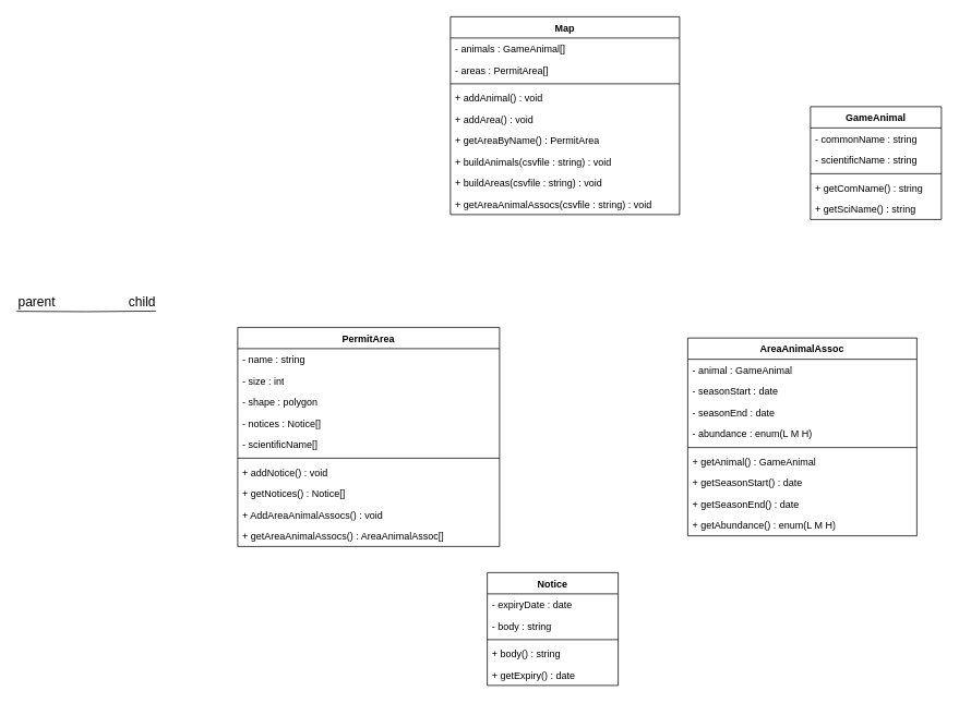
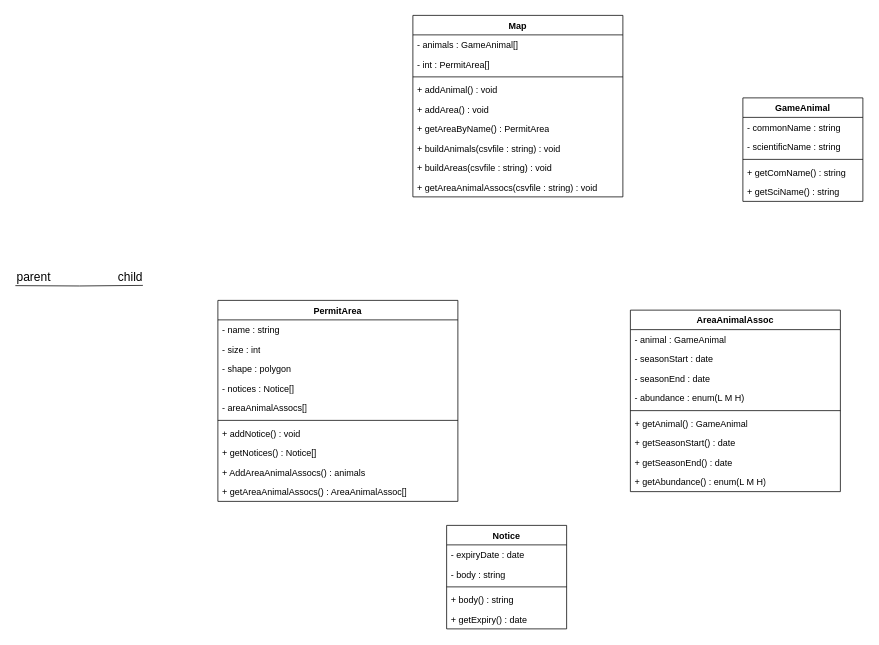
- <mxCell id="15" value="- areas : PermitArea[]" style="text;strokeColor=none;fillColor=none;align=left;verticalAlign=top;spacingLeft=4;spacingRight=4;overflow=hidden;rotatable=0;points=[[0,0.5],[1,0.5]];portConstraint=eastwest;whiteSpace=wrap;html=1;" parent="13" vertex="1"><mxGeometry y="52" width="280" height="26" as="geometry" /></mxCell>
+ <mxCell id="15" value="- int : PermitArea[]" style="text;strokeColor=none;fillColor=none;align=left;verticalAlign=top;spacingLeft=4;spacingRight=4;overflow=hidden;rotatable=0;points=[[0,0.5],[1,0.5]];portConstraint=eastwest;whiteSpace=wrap;html=1;" parent="13" vertex="1"><mxGeometry y="52" width="280" height="26" as="geometry" /></mxCell>
- <mxCell id="7" value="- scientificName[]" style="text;strokeColor=none;fillColor=none;align=left;verticalAlign=top;spacingLeft=4;spacingRight=4;overflow=hidden;rotatable=0;points=[[0,0.5],[1,0.5]];portConstraint=eastwest;whiteSpace=wrap;html=1;" parent="2" vertex="1"><mxGeometry y="130" width="320" height="26" as="geometry" /></mxCell>
+ <mxCell id="7" value="- areaAnimalAssocs[]" style="text;strokeColor=none;fillColor=none;align=left;verticalAlign=top;spacingLeft=4;spacingRight=4;overflow=hidden;rotatable=0;points=[[0,0.5],[1,0.5]];portConstraint=eastwest;whiteSpace=wrap;html=1;" parent="2" vertex="1"><mxGeometry y="130" width="320" height="26" as="geometry" /></mxCell>
- <mxCell id="11" value="+ AddAreaAnimalAssocs() : void" style="text;strokeColor=none;fillColor=none;align=left;verticalAlign=top;spacingLeft=4;spacingRight=4;overflow=hidden;rotatable=0;points=[[0,0.5],[1,0.5]];portConstraint=eastwest;whiteSpace=wrap;html=1;" parent="2" vertex="1"><mxGeometry y="216" width="320" height="26" as="geometry" /></mxCell>
+ <mxCell id="11" value="+ AddAreaAnimalAssocs() : animals" style="text;strokeColor=none;fillColor=none;align=left;verticalAlign=top;spacingLeft=4;spacingRight=4;overflow=hidden;rotatable=0;points=[[0,0.5],[1,0.5]];portConstraint=eastwest;whiteSpace=wrap;html=1;" parent="2" vertex="1"><mxGeometry y="216" width="320" height="26" as="geometry" /></mxCell>
